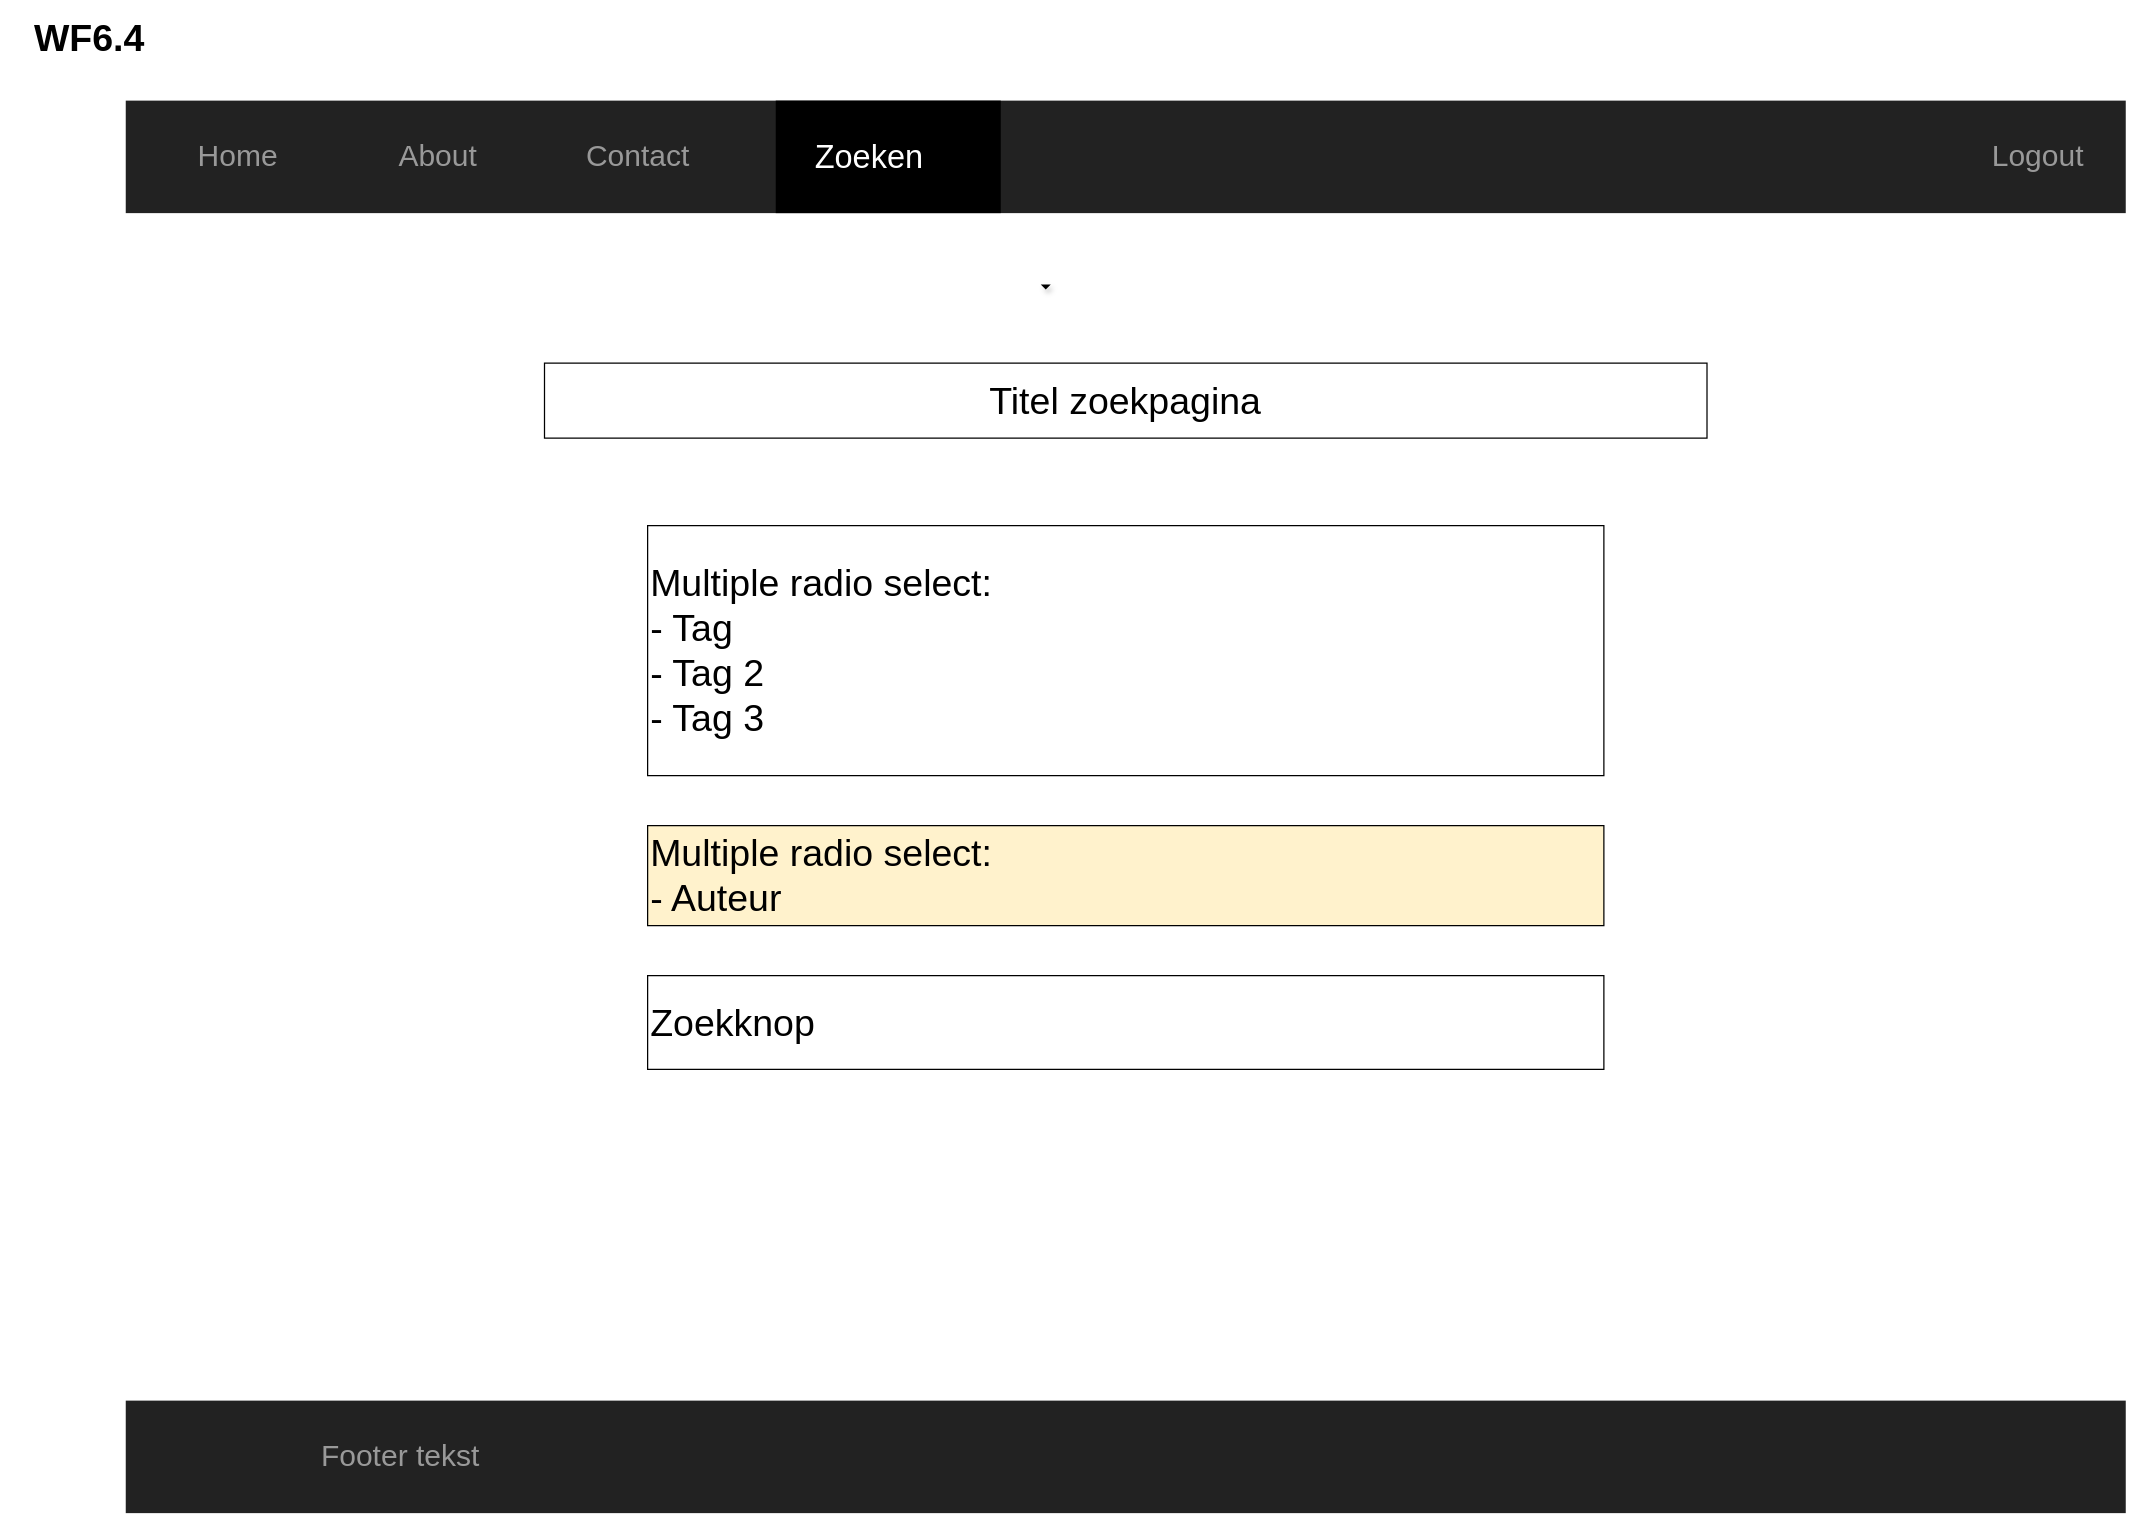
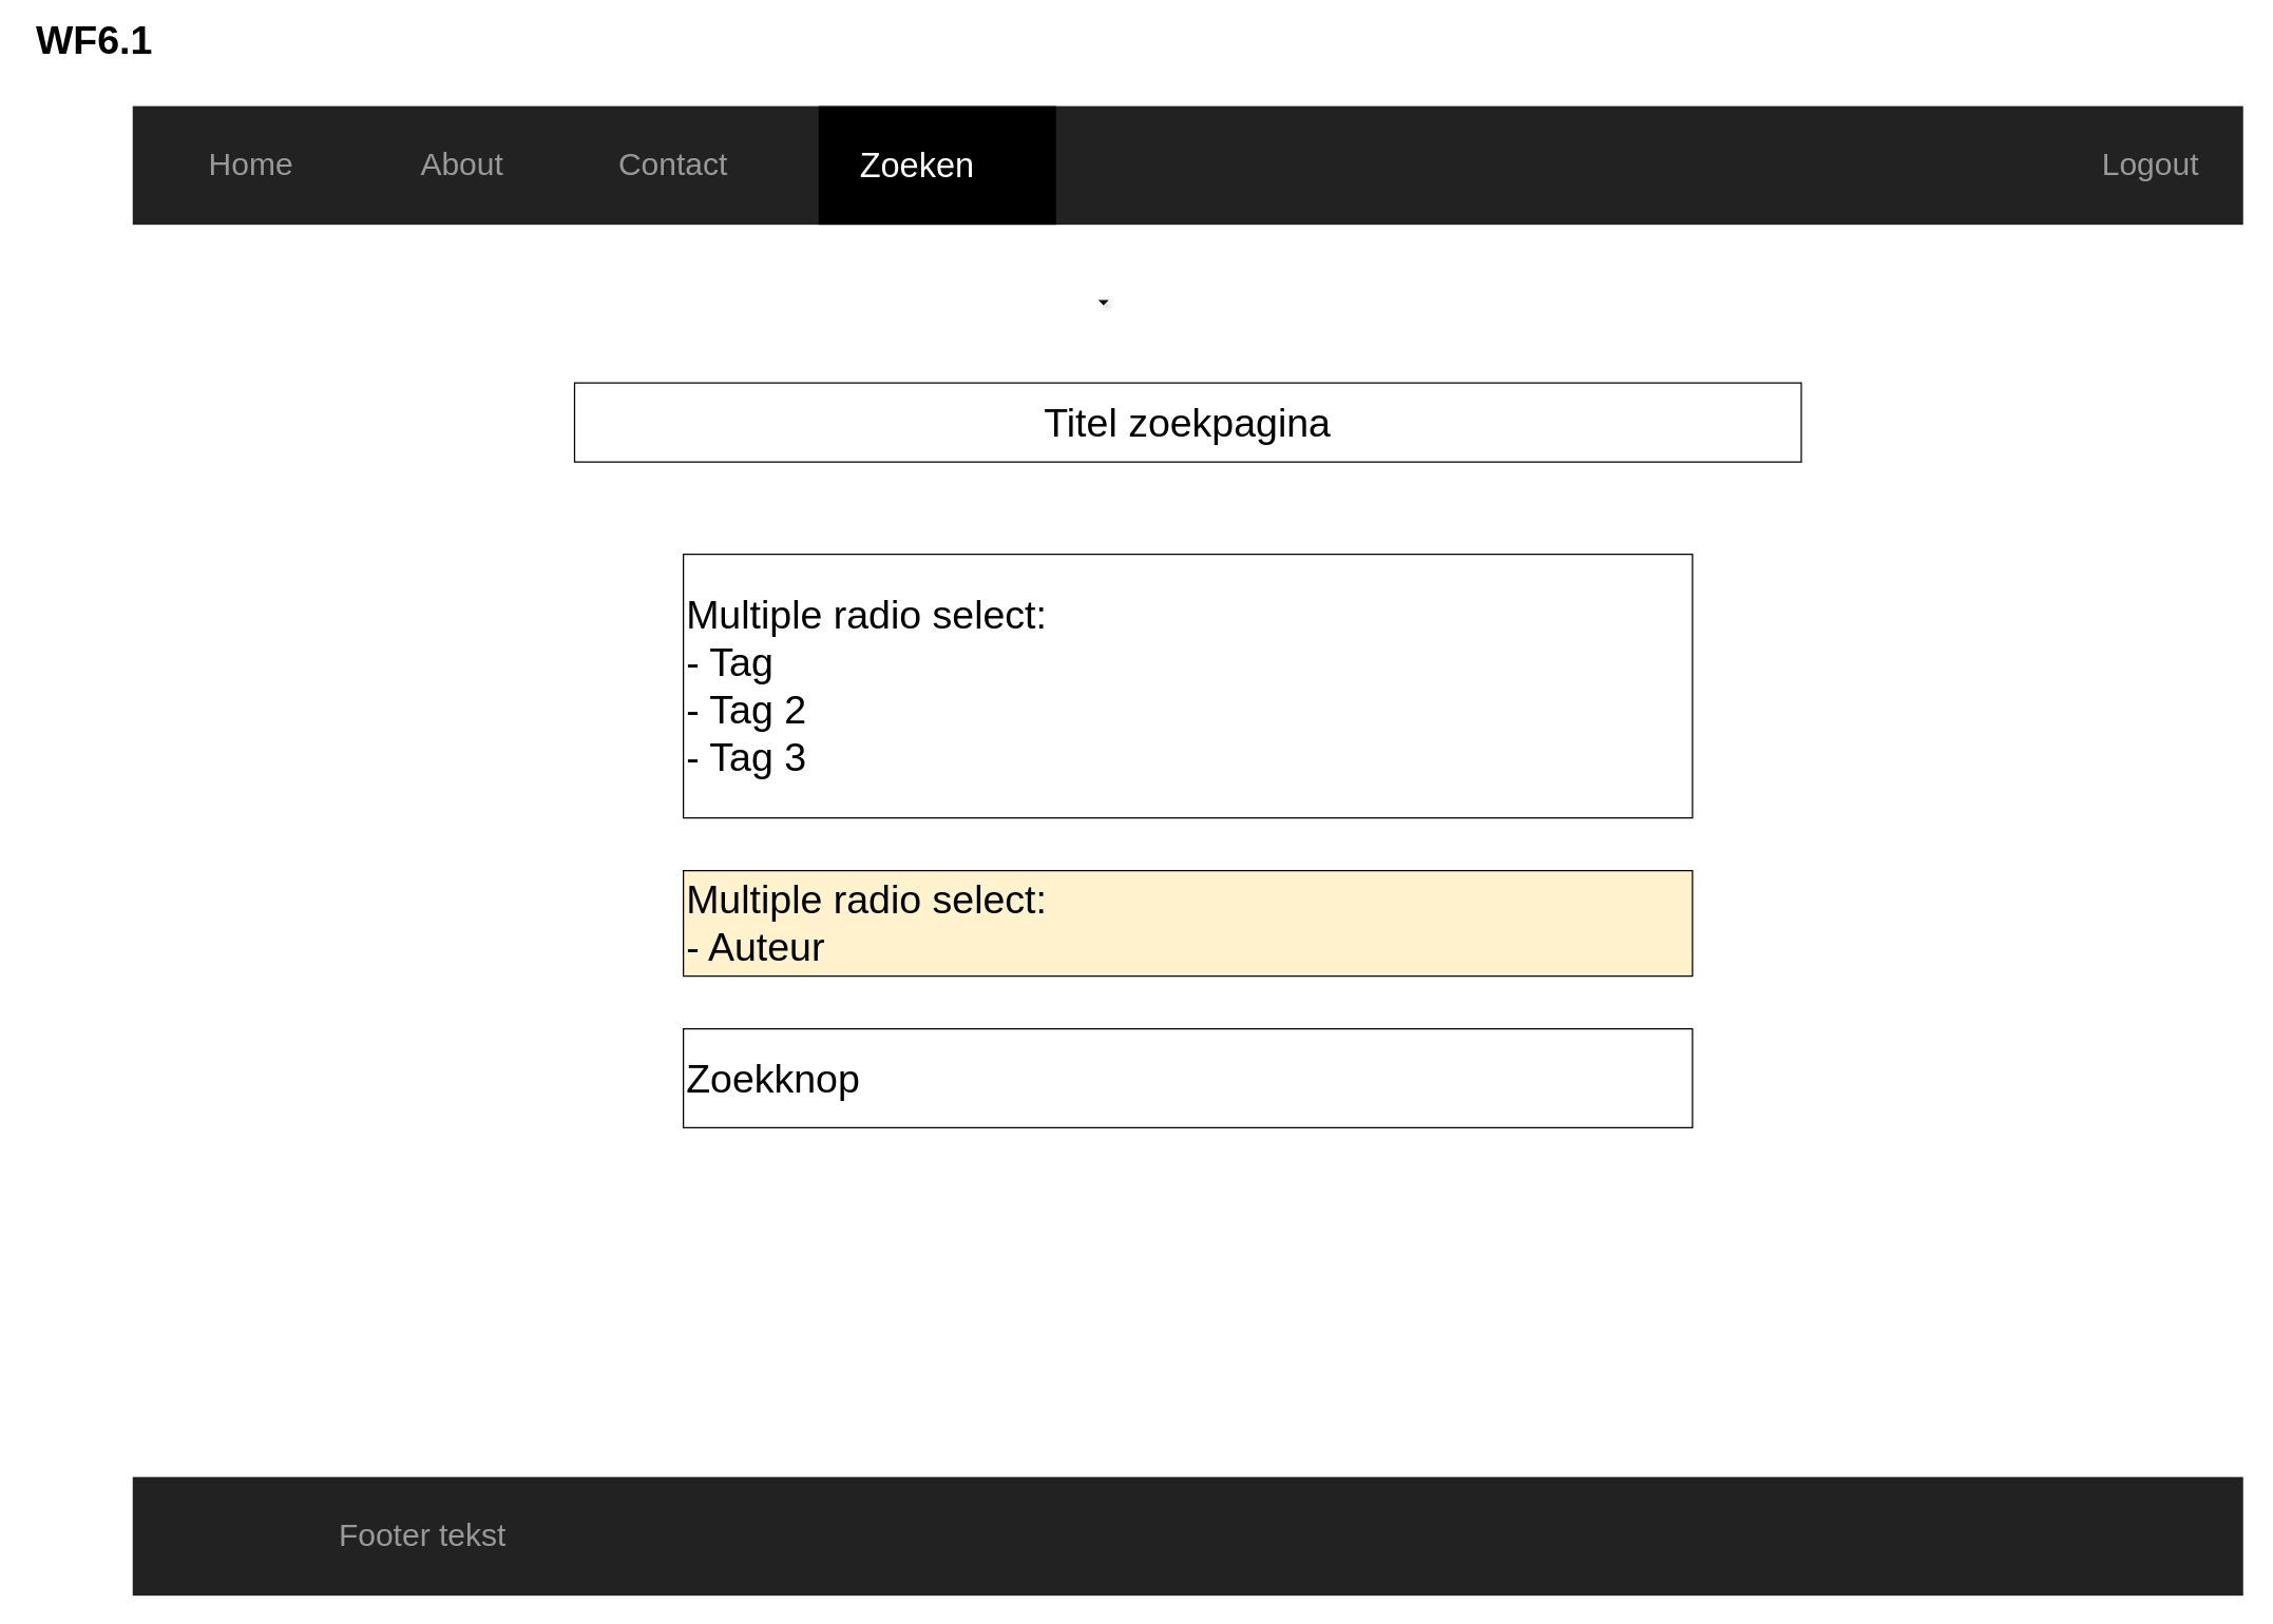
- <mxCell id="8" value="WF6.4" style="html=1;shadow=0;dashed=0;shape=mxgraph.bootstrap.rect;strokeColor=none;fillColor=none;fontColor=#000000;align=left;spacingLeft=5;whiteSpace=wrap;rounded=0;fontStyle=1;fontSize=30;" vertex="1" parent="1"><mxGeometry y="20" width="200" height="20" as="geometry" x="20" /></mxCell>
+ <mxCell id="8" value="WF6.1" style="html=1;shadow=0;dashed=0;shape=mxgraph.bootstrap.rect;strokeColor=none;fillColor=none;fontColor=#000000;align=left;spacingLeft=5;whiteSpace=wrap;rounded=0;fontStyle=1;fontSize=30;" vertex="1" parent="1"><mxGeometry y="20" width="200" height="20" as="geometry" x="20" /></mxCell>
